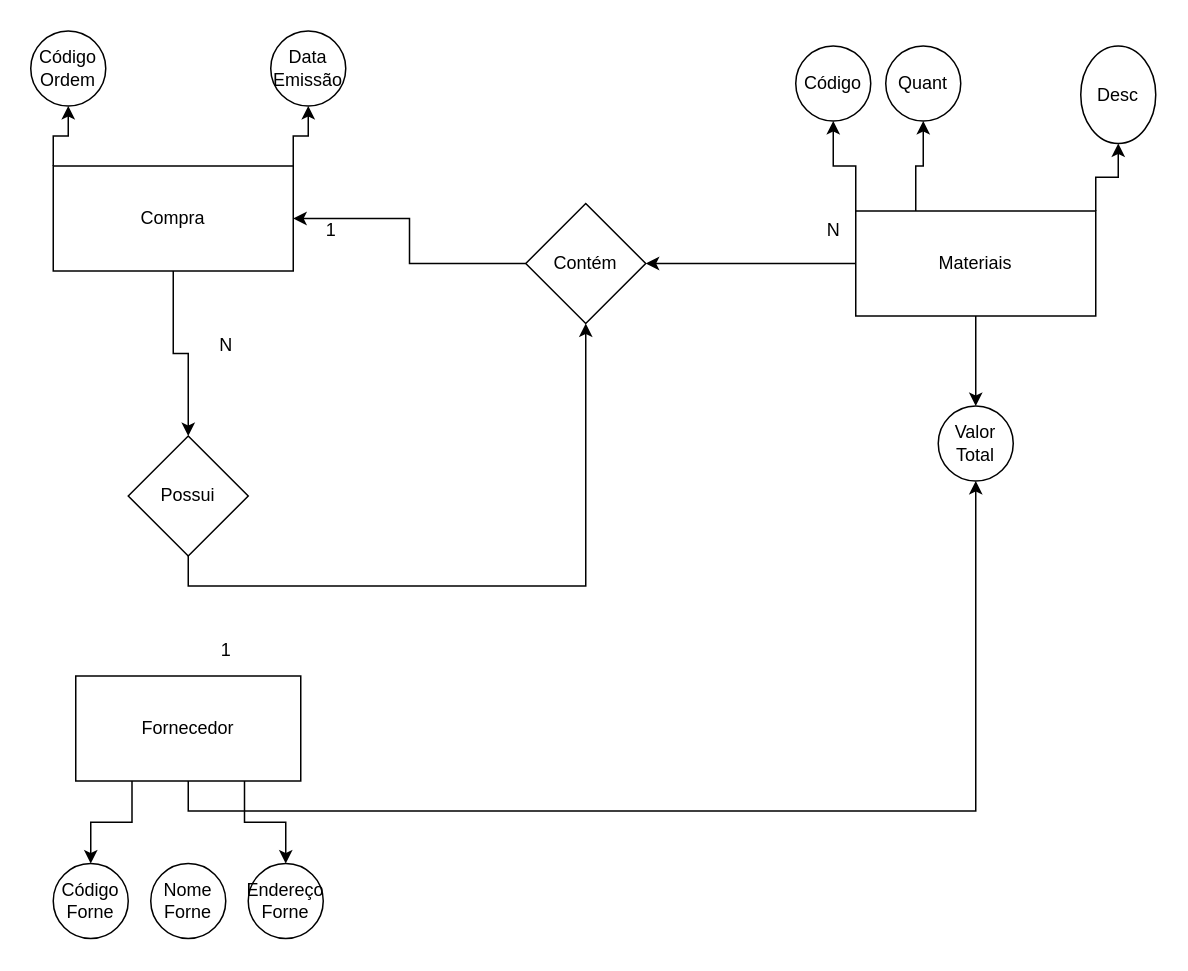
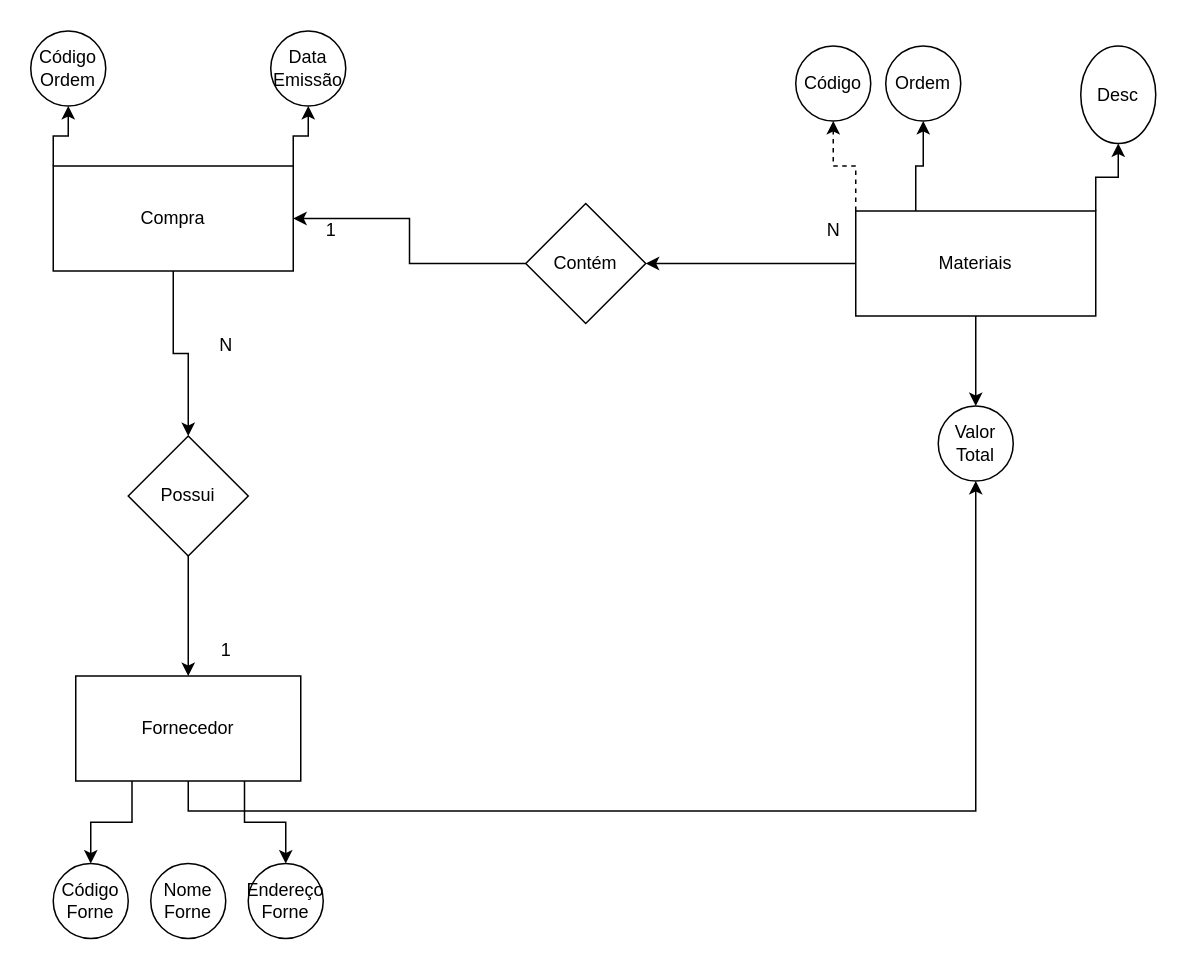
- <mxCell id="22" value="Quant" style="ellipse;whiteSpace=wrap;html=1;aspect=fixed;" parent="1" vertex="1"><mxGeometry x="590" y="30" width="50" height="50" as="geometry" /></mxCell>
+ <mxCell id="22" value="Ordem" style="ellipse;whiteSpace=wrap;html=1;aspect=fixed;" parent="1" vertex="1"><mxGeometry x="590" y="30" width="50" height="50" as="geometry" /></mxCell>
- <mxCell id="7" style="edgeStyle=orthogonalEdgeStyle;rounded=0;orthogonalLoop=1;jettySize=auto;html=1;exitX=0;exitY=0;exitDx=0;exitDy=0;entryX=0.5;entryY=1;entryDx=0;entryDy=0;" parent="1" source="11" target="21" edge="1"><mxGeometry relative="1" as="geometry" /></mxCell>
+ <mxCell id="7" style="edgeStyle=orthogonalEdgeStyle;rounded=0;orthogonalLoop=1;jettySize=auto;html=1;exitX=0;exitY=0;exitDx=0;exitDy=0;entryX=0.5;entryY=1;entryDx=0;entryDy=0;dashed=1;" parent="1" source="11" target="21" edge="1"><mxGeometry relative="1" as="geometry" /></mxCell>
- <mxCell id="23" style="edgeStyle=orthogonalEdgeStyle;rounded=0;orthogonalLoop=1;jettySize=auto;html=1;exitX=0.5;exitY=1;exitDx=0;exitDy=0;" parent="1" source="24" target="26" edge="1"><mxGeometry relative="1" as="geometry" /></mxCell>
+ <mxCell id="23" style="edgeStyle=orthogonalEdgeStyle;rounded=0;orthogonalLoop=1;jettySize=auto;html=1;exitX=0.5;exitY=1;exitDx=0;exitDy=0;entryX=0.5;entryY=0;entryDx=0;entryDy=0;" parent="1" source="24" target="15" edge="1"><mxGeometry relative="1" as="geometry" /></mxCell>
